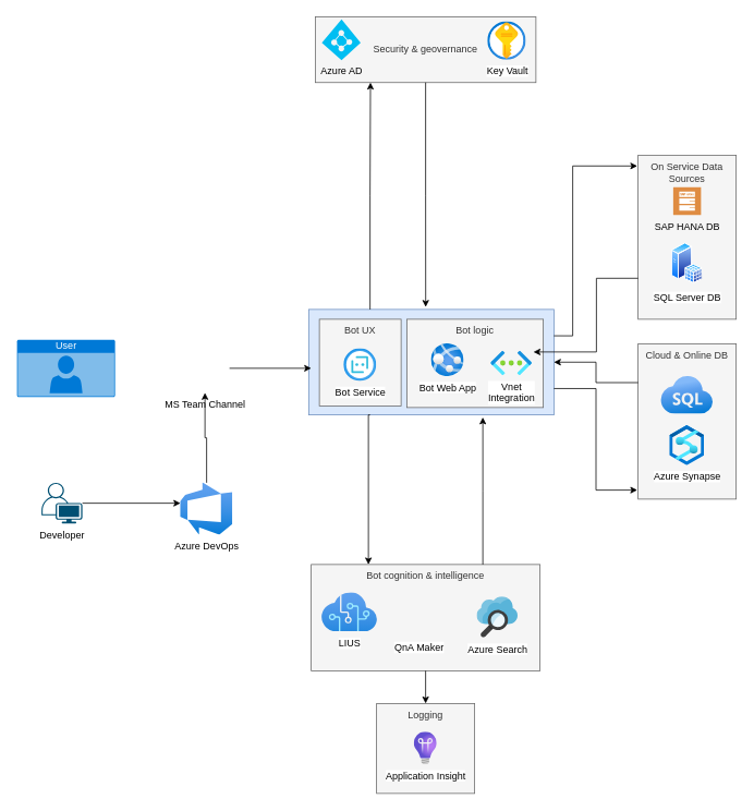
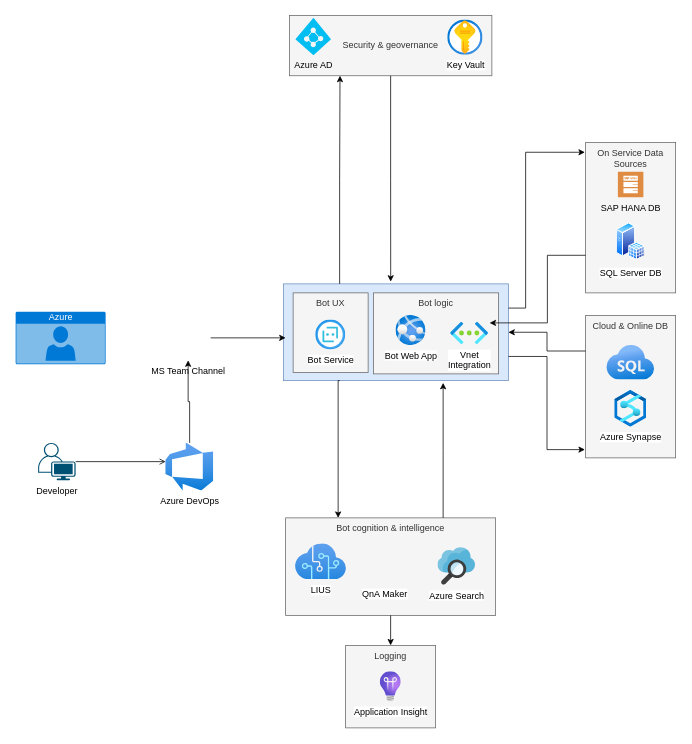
- <mxCell id="2" value="User" style="html=1;strokeColor=none;fillColor=#0079D6;labelPosition=center;verticalLabelPosition=middle;verticalAlign=top;align=center;fontSize=12;outlineConnect=0;spacingTop=-6;fontColor=#FFFFFF;shape=mxgraph.sitemap.user;" parent="1" vertex="1"><mxGeometry x="20" y="415" width="120" height="70" as="geometry" /></mxCell>
+ <mxCell id="2" value="Azure" style="html=1;strokeColor=none;fillColor=#0079D6;labelPosition=center;verticalLabelPosition=middle;verticalAlign=top;align=center;fontSize=12;outlineConnect=0;spacingTop=-6;fontColor=#FFFFFF;shape=mxgraph.sitemap.user;" parent="1" vertex="1"><mxGeometry x="20" y="415" width="120" height="70" as="geometry" /></mxCell>
- <mxCell id="43" style="edgeStyle=orthogonalEdgeStyle;rounded=0;orthogonalLoop=1;jettySize=auto;html=1;entryX=0;entryY=0.391;entryDx=0;entryDy=0;entryPerimeter=0;" parent="1" source="44" target="42" edge="1"><mxGeometry relative="1" as="geometry" /></mxCell>
+ <mxCell id="43" style="edgeStyle=orthogonalEdgeStyle;rounded=0;orthogonalLoop=1;jettySize=auto;html=1;entryX=0;entryY=0.391;entryDx=0;entryDy=0;entryPerimeter=0;endArrow=open;" parent="1" source="44" target="42" edge="1"><mxGeometry relative="1" as="geometry" /></mxCell>
